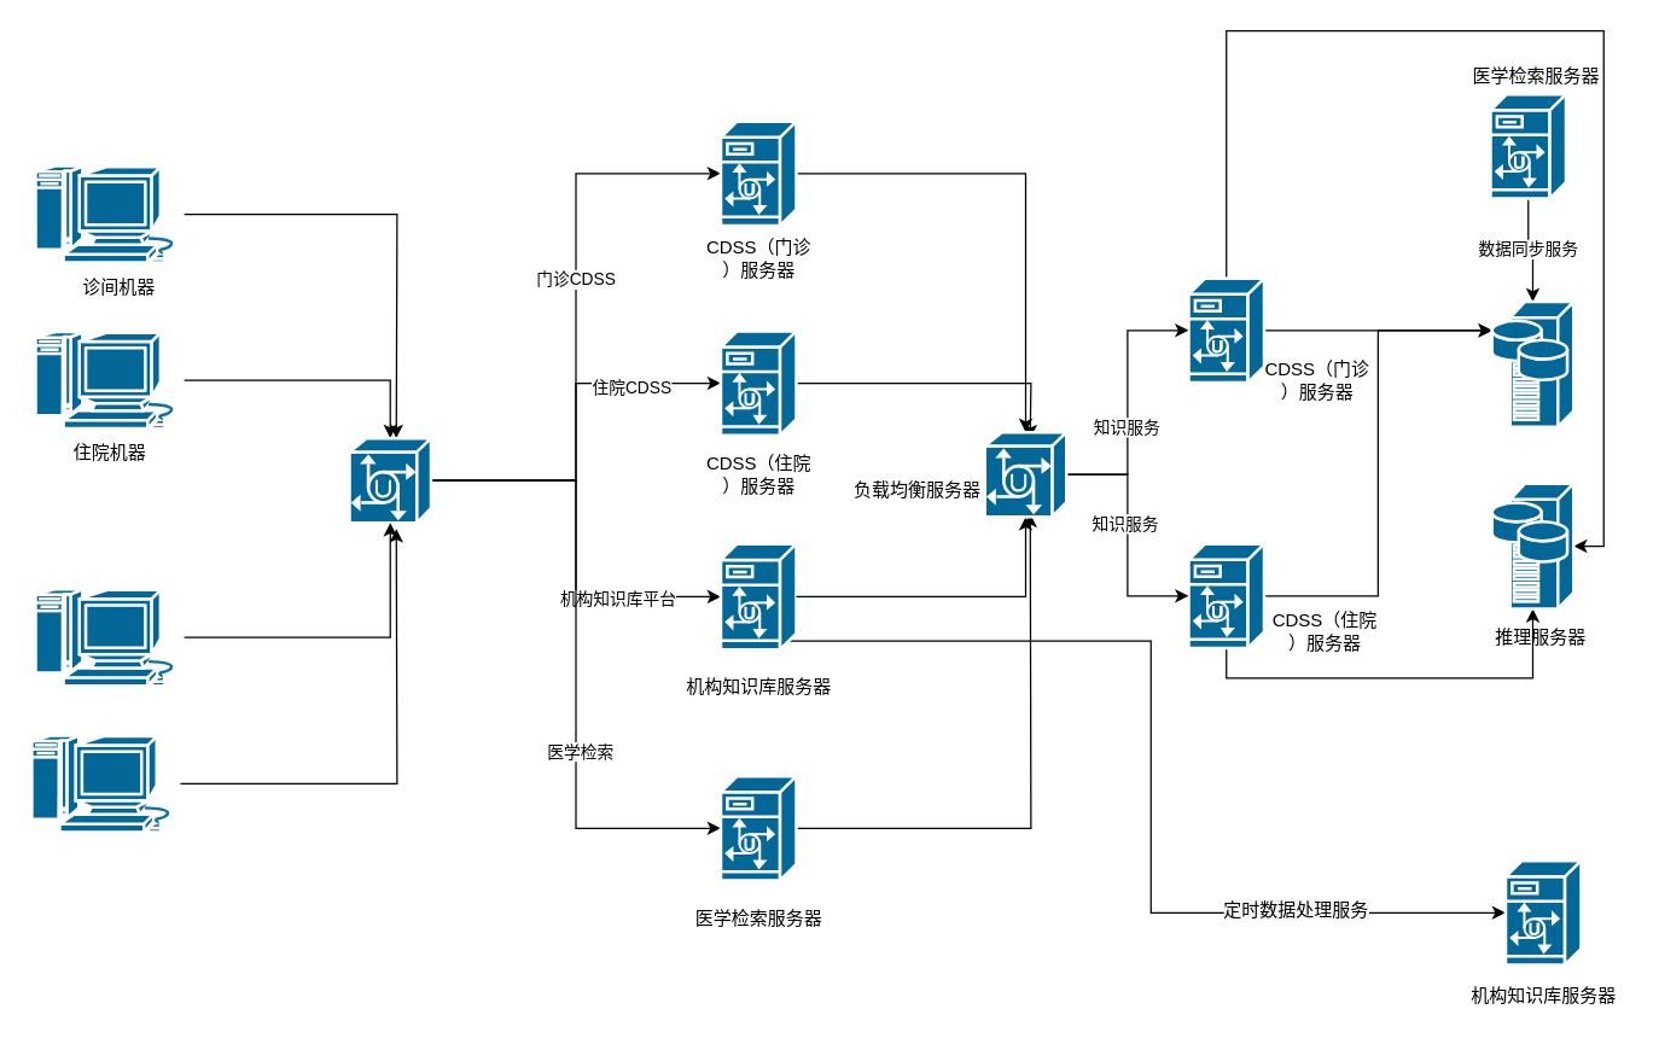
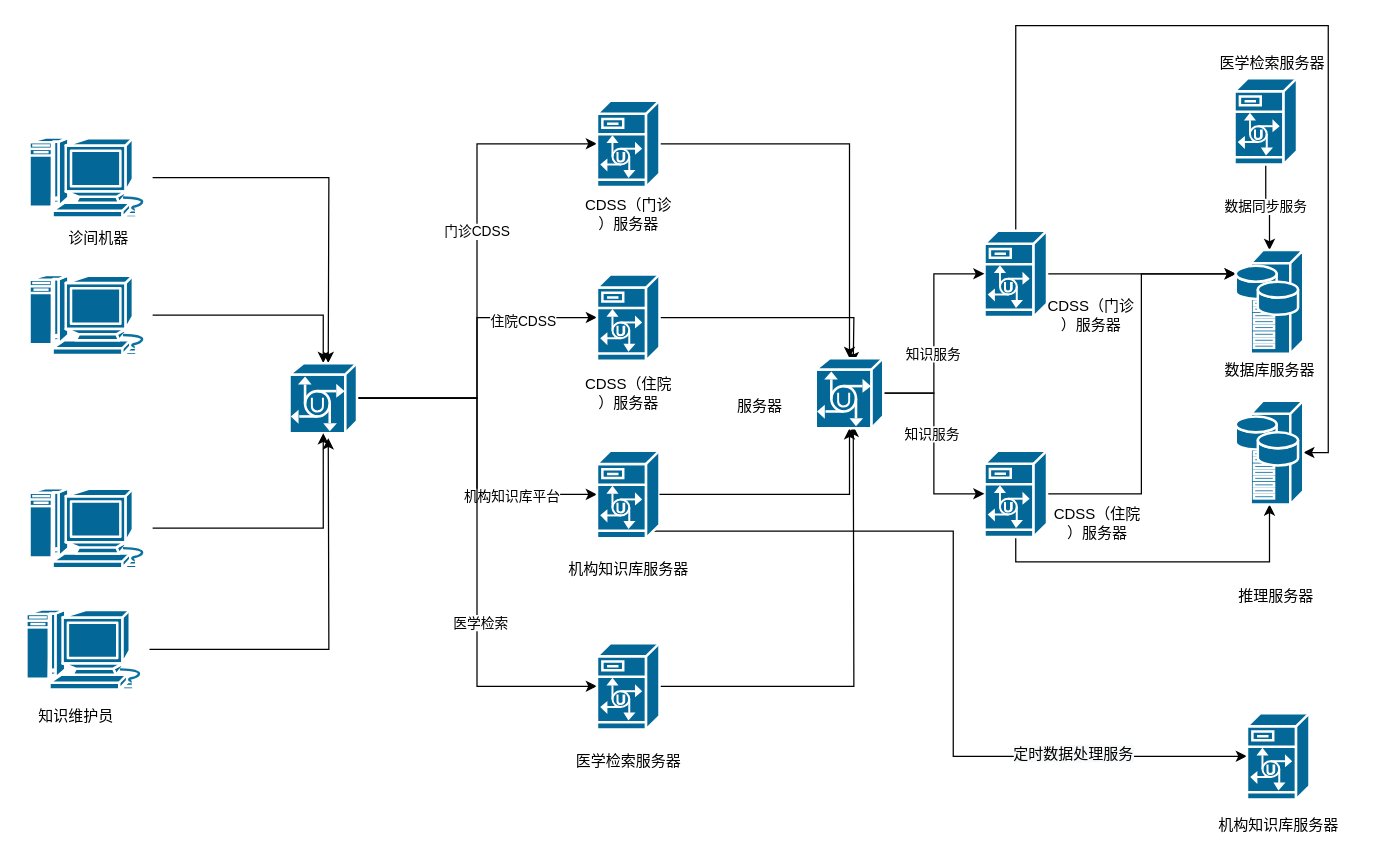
+ <mxCell id="52" value="数据库服务器" style="text;html=1;align=center;verticalAlign=middle;resizable=0;points=[];autosize=1;strokeColor=none;fillColor=none;" vertex="1" parent="1"><mxGeometry x="970" y="286" width="90" height="20" as="geometry" /></mxCell>
- <mxCell id="7" value="住院机器" style="text;html=1;align=center;verticalAlign=middle;resizable=0;points=[];autosize=1;strokeColor=none;fillColor=none;" vertex="1" parent="1"><mxGeometry x="42" y="290" width="60" height="20" as="geometry" /></mxCell>
- <mxCell id="50" value="负载均衡服务器" style="text;html=1;align=center;verticalAlign=middle;resizable=0;points=[];autosize=1;strokeColor=none;fillColor=none;" vertex="1" parent="1"><mxGeometry x="557" y="315" width="100" height="20" as="geometry" /></mxCell>
+ <mxCell id="50" value="服务器" style="text;html=1;align=center;verticalAlign=middle;resizable=0;points=[];autosize=1;strokeColor=none;fillColor=none;" vertex="1" parent="1"><mxGeometry x="557" y="315" width="100" height="20" as="geometry" /></mxCell>
- <mxCell id="60" value="推理服务器" style="text;html=1;align=center;verticalAlign=middle;resizable=0;points=[];autosize=1;strokeColor=none;fillColor=none;" vertex="1" parent="1"><mxGeometry x="980" y="412" width="80" height="20" as="geometry" /></mxCell>
+ <mxCell id="60" value="推理服务器" style="text;html=1;align=center;verticalAlign=middle;resizable=0;points=[];autosize=1;strokeColor=none;fillColor=none;" vertex="1" parent="1"><mxGeometry x="980" y="467" width="80" height="20" as="geometry" /></mxCell>
+ <mxCell id="57" value="知识维护员" style="text;html=1;align=center;verticalAlign=middle;resizable=0;points=[];autosize=1;strokeColor=none;fillColor=none;" vertex="1" parent="1"><mxGeometry x="20" y="563" width="80" height="20" as="geometry" /></mxCell>
